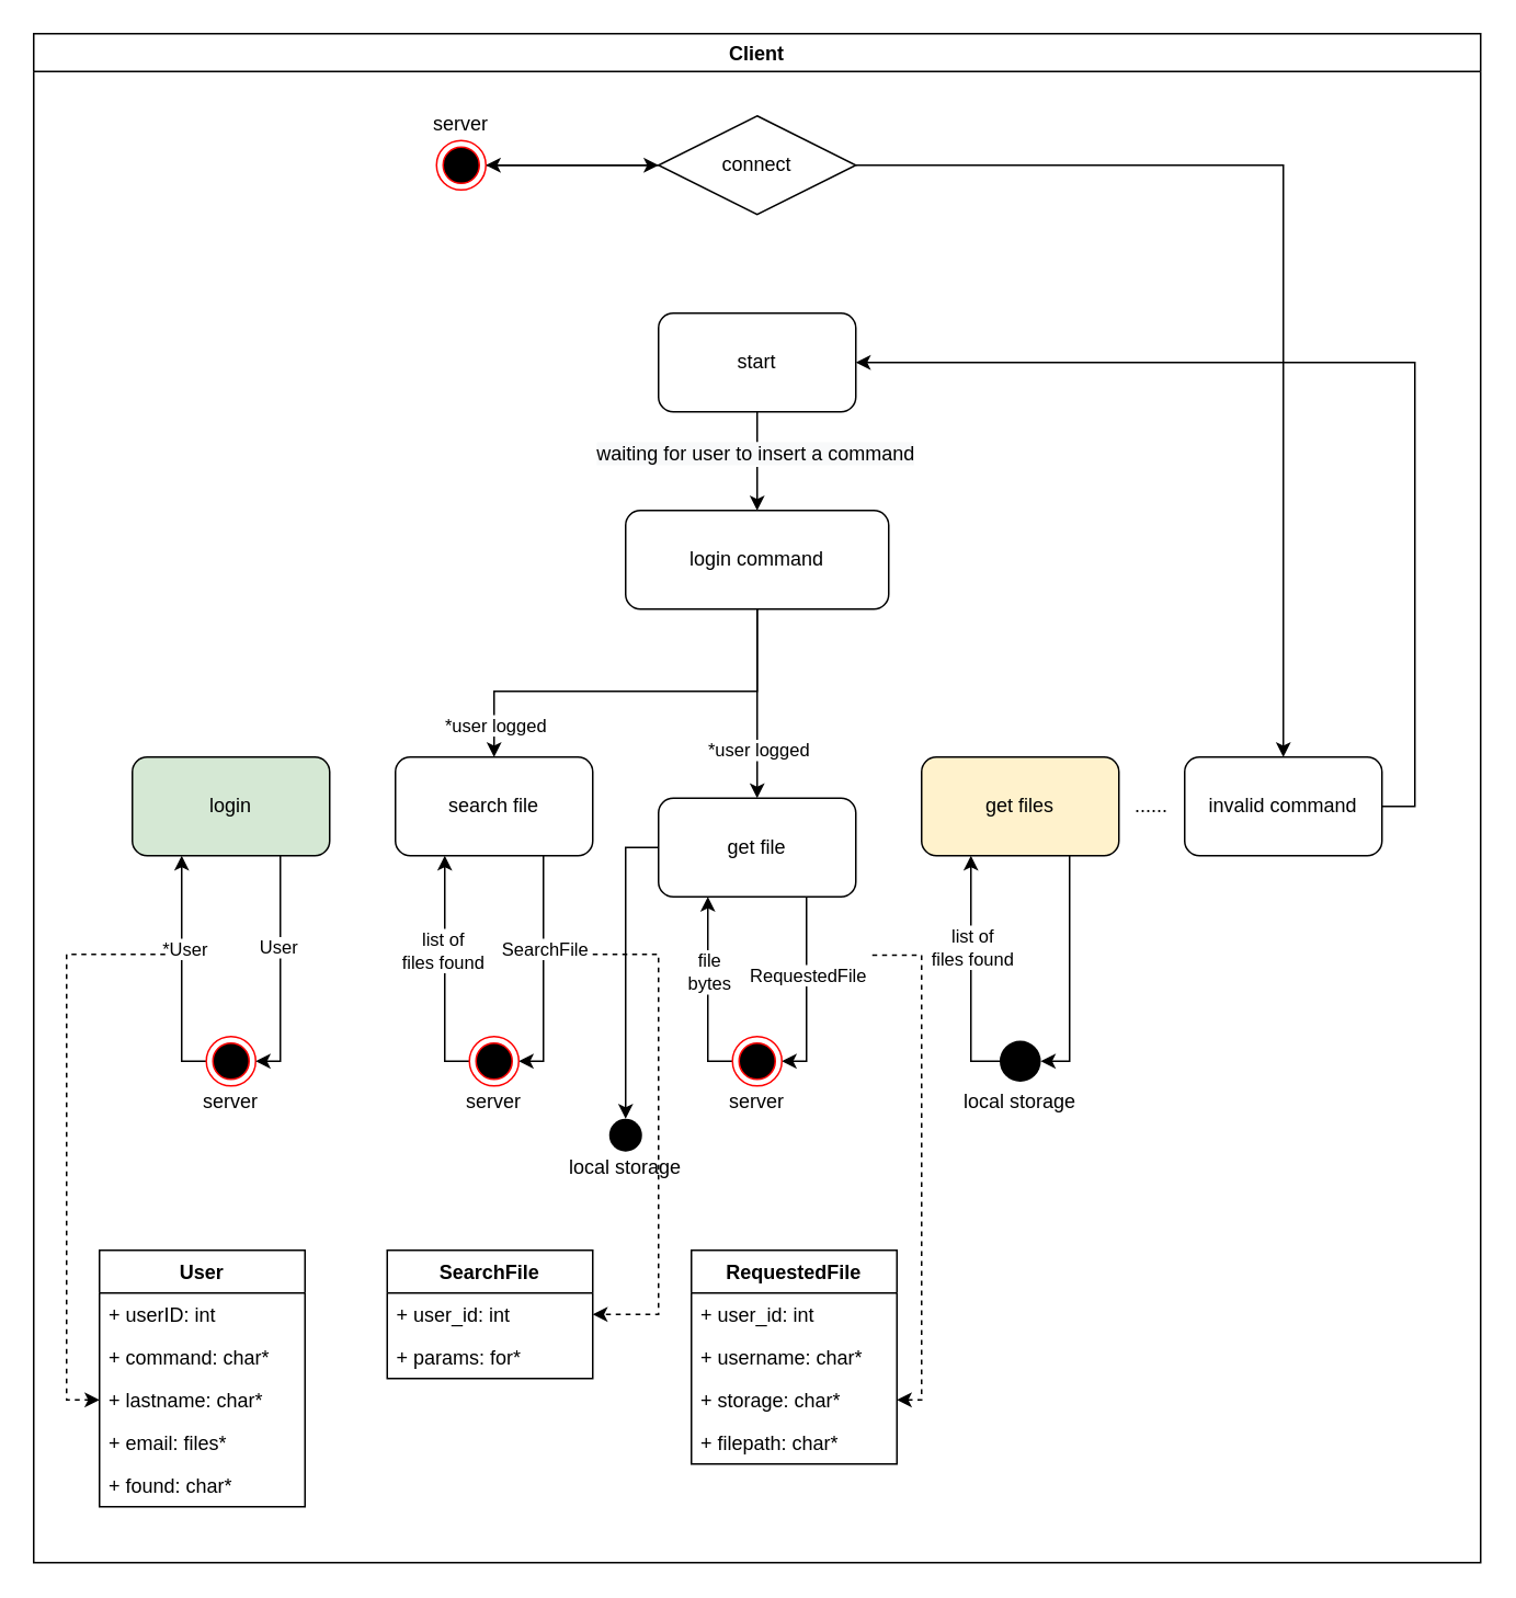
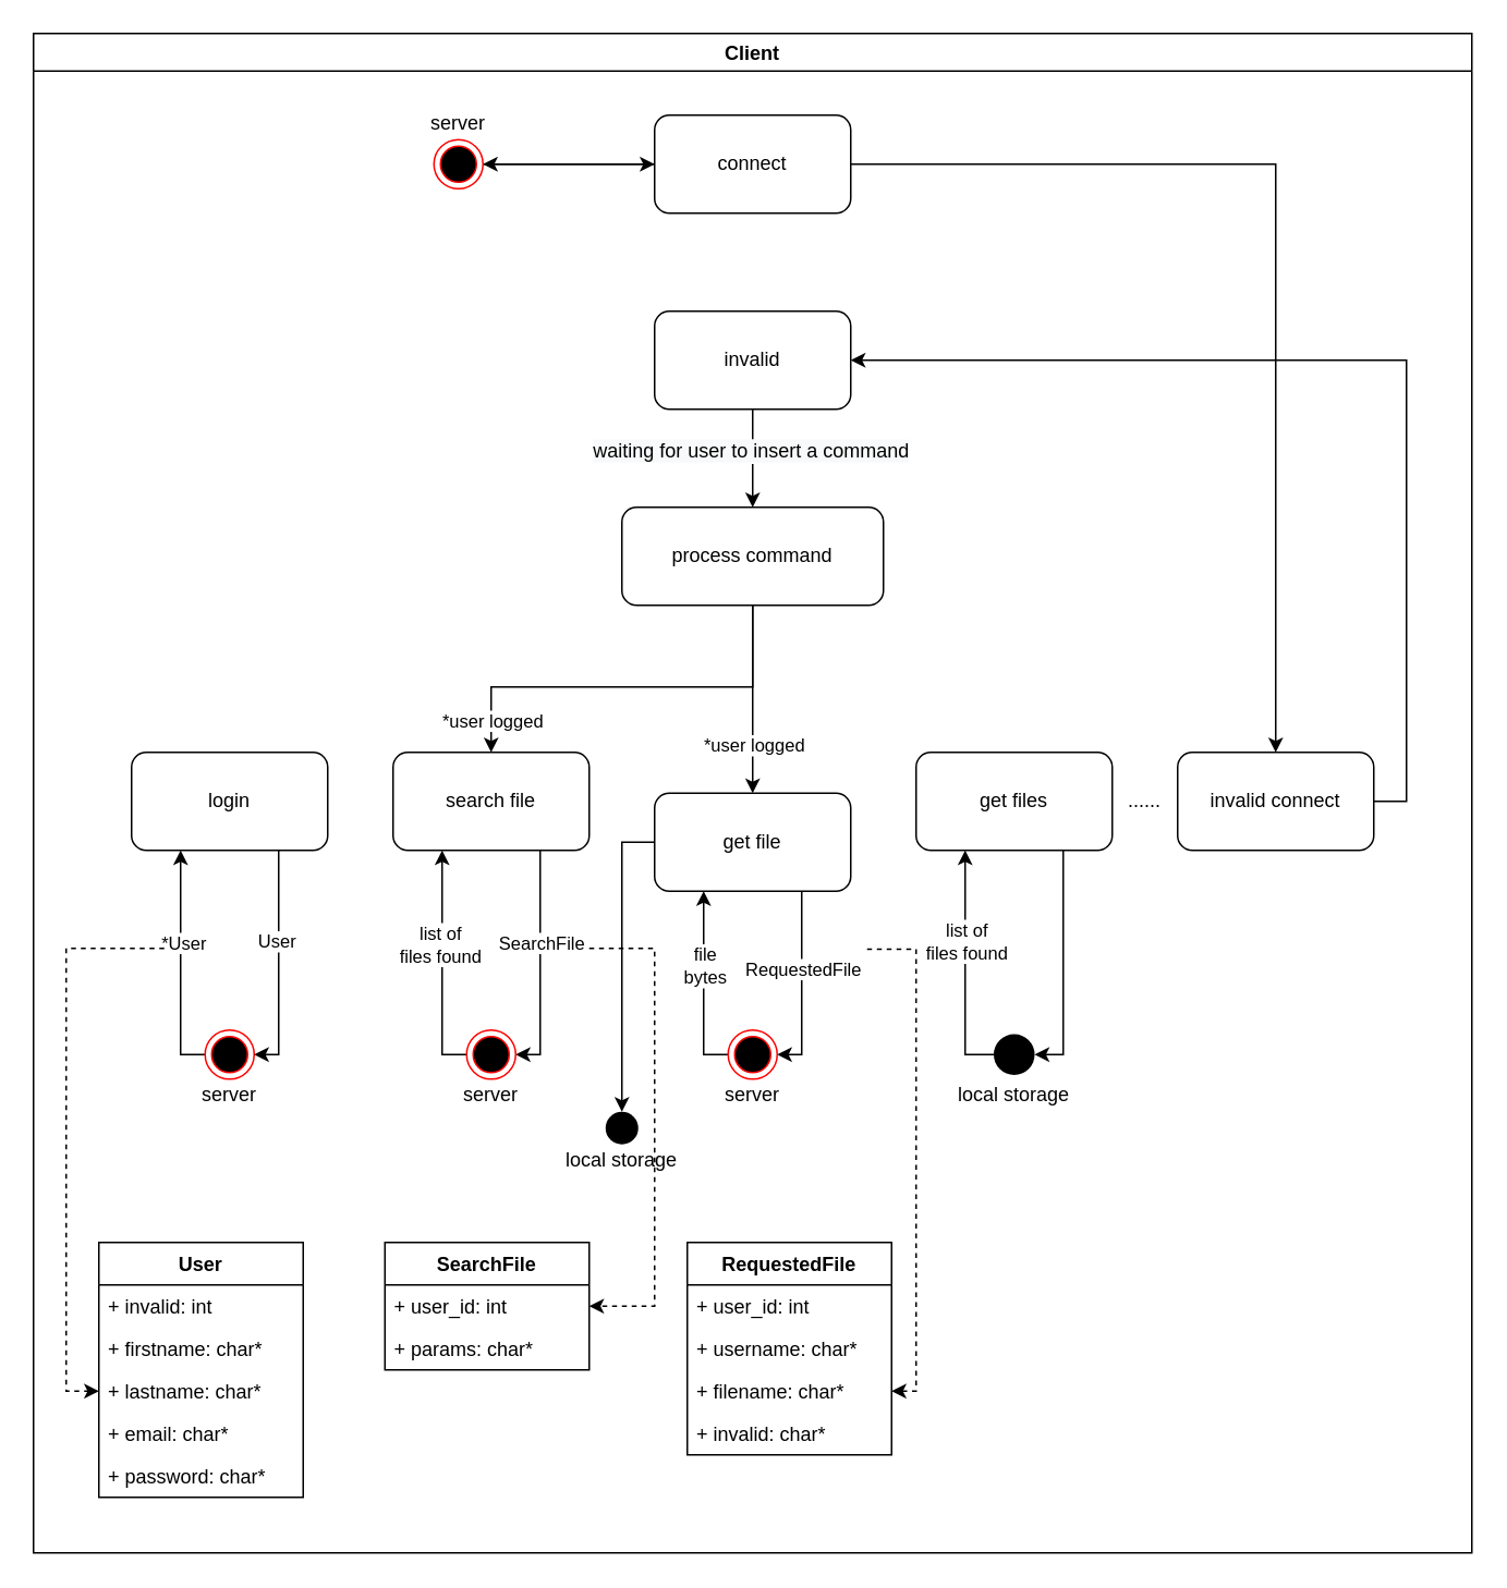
- <mxCell id="16" value="connect" style="rhombus;whiteSpace=wrap;html=1;" parent="2" vertex="1"><mxGeometry x="380" y="50" width="120" height="60" as="geometry" /></mxCell>
+ <mxCell id="16" value="connect" style="rounded=1;whiteSpace=wrap;html=1;" parent="2" vertex="1"><mxGeometry x="380" y="50" width="120" height="60" as="geometry" /></mxCell>
- <mxCell id="5" value="start" style="rounded=1;whiteSpace=wrap;html=1;" parent="2" vertex="1"><mxGeometry x="380" y="170" width="120" height="60" as="geometry" /></mxCell>
+ <mxCell id="5" value="invalid" style="rounded=1;whiteSpace=wrap;html=1;" parent="2" vertex="1"><mxGeometry x="380" y="170" width="120" height="60" as="geometry" /></mxCell>
- <mxCell id="10" value="login command" style="rounded=1;whiteSpace=wrap;html=1;" parent="2" vertex="1"><mxGeometry x="360" y="290" width="160" height="60" as="geometry" /></mxCell>
+ <mxCell id="10" value="process command" style="rounded=1;whiteSpace=wrap;html=1;" parent="2" vertex="1"><mxGeometry x="360" y="290" width="160" height="60" as="geometry" /></mxCell>
- <mxCell id="22" value="login" style="rounded=1;whiteSpace=wrap;html=1;fillColor=#d5e8d4;" parent="2" vertex="1"><mxGeometry x="60" y="440" width="120" height="60" as="geometry" /></mxCell>
+ <mxCell id="22" value="login" style="rounded=1;whiteSpace=wrap;html=1;" parent="2" vertex="1"><mxGeometry x="60" y="440" width="120" height="60" as="geometry" /></mxCell>
- <mxCell id="39" value="get files" style="rounded=1;whiteSpace=wrap;html=1;fillColor=#fff2cc;" parent="2" vertex="1"><mxGeometry x="540" y="440" width="120" height="60" as="geometry" /></mxCell>
+ <mxCell id="39" value="get files" style="rounded=1;whiteSpace=wrap;html=1;" parent="2" vertex="1"><mxGeometry x="540" y="440" width="120" height="60" as="geometry" /></mxCell>
- <mxCell id="24" value="invalid command" style="rounded=1;whiteSpace=wrap;html=1;" parent="2" vertex="1"><mxGeometry x="700" y="440" width="120" height="60" as="geometry" /></mxCell>
+ <mxCell id="24" value="invalid connect" style="rounded=1;whiteSpace=wrap;html=1;" parent="2" vertex="1"><mxGeometry x="700" y="440" width="120" height="60" as="geometry" /></mxCell>
- <mxCell id="27" value="+ userID: int" style="text;strokeColor=none;fillColor=none;align=left;verticalAlign=top;spacingLeft=4;spacingRight=4;overflow=hidden;rotatable=0;points=[[0,0.5],[1,0.5]];portConstraint=eastwest;" parent="26" vertex="1"><mxGeometry y="26" width="125" height="26" as="geometry" /></mxCell>
+ <mxCell id="27" value="+ invalid: int" style="text;strokeColor=none;fillColor=none;align=left;verticalAlign=top;spacingLeft=4;spacingRight=4;overflow=hidden;rotatable=0;points=[[0,0.5],[1,0.5]];portConstraint=eastwest;" parent="26" vertex="1"><mxGeometry y="26" width="125" height="26" as="geometry" /></mxCell>
- <mxCell id="28" value="+ command: char*" style="text;strokeColor=none;fillColor=none;align=left;verticalAlign=top;spacingLeft=4;spacingRight=4;overflow=hidden;rotatable=0;points=[[0,0.5],[1,0.5]];portConstraint=eastwest;" parent="26" vertex="1"><mxGeometry y="52" width="125" height="26" as="geometry" /></mxCell>
+ <mxCell id="28" value="+ firstname: char*" style="text;strokeColor=none;fillColor=none;align=left;verticalAlign=top;spacingLeft=4;spacingRight=4;overflow=hidden;rotatable=0;points=[[0,0.5],[1,0.5]];portConstraint=eastwest;" parent="26" vertex="1"><mxGeometry y="52" width="125" height="26" as="geometry" /></mxCell>
- <mxCell id="55" value="+ params: for*" style="text;strokeColor=none;fillColor=none;align=left;verticalAlign=top;spacingLeft=4;spacingRight=4;overflow=hidden;rotatable=0;points=[[0,0.5],[1,0.5]];portConstraint=eastwest;" parent="53" vertex="1"><mxGeometry y="52" width="125" height="26" as="geometry" /></mxCell>
+ <mxCell id="55" value="+ params: char*" style="text;strokeColor=none;fillColor=none;align=left;verticalAlign=top;spacingLeft=4;spacingRight=4;overflow=hidden;rotatable=0;points=[[0,0.5],[1,0.5]];portConstraint=eastwest;" parent="53" vertex="1"><mxGeometry y="52" width="125" height="26" as="geometry" /></mxCell>
- <mxCell id="60" value="+ storage: char*" style="text;strokeColor=none;fillColor=none;align=left;verticalAlign=top;spacingLeft=4;spacingRight=4;overflow=hidden;rotatable=0;points=[[0,0.5],[1,0.5]];portConstraint=eastwest;" parent="57" vertex="1"><mxGeometry y="78" width="125" height="26" as="geometry" /></mxCell>
+ <mxCell id="60" value="+ filename: char*" style="text;strokeColor=none;fillColor=none;align=left;verticalAlign=top;spacingLeft=4;spacingRight=4;overflow=hidden;rotatable=0;points=[[0,0.5],[1,0.5]];portConstraint=eastwest;" parent="57" vertex="1"><mxGeometry y="78" width="125" height="26" as="geometry" /></mxCell>
- <mxCell id="30" value="+ email: files*" style="text;strokeColor=none;fillColor=none;align=left;verticalAlign=top;spacingLeft=4;spacingRight=4;overflow=hidden;rotatable=0;points=[[0,0.5],[1,0.5]];portConstraint=eastwest;" parent="26" vertex="1"><mxGeometry y="104" width="125" height="26" as="geometry" /></mxCell>
+ <mxCell id="30" value="+ email: char*" style="text;strokeColor=none;fillColor=none;align=left;verticalAlign=top;spacingLeft=4;spacingRight=4;overflow=hidden;rotatable=0;points=[[0,0.5],[1,0.5]];portConstraint=eastwest;" parent="26" vertex="1"><mxGeometry y="104" width="125" height="26" as="geometry" /></mxCell>
- <mxCell id="61" value="+ filepath: char*" style="text;strokeColor=none;fillColor=none;align=left;verticalAlign=top;spacingLeft=4;spacingRight=4;overflow=hidden;rotatable=0;points=[[0,0.5],[1,0.5]];portConstraint=eastwest;" parent="57" vertex="1"><mxGeometry y="104" width="125" height="26" as="geometry" /></mxCell>
+ <mxCell id="61" value="+ invalid: char*" style="text;strokeColor=none;fillColor=none;align=left;verticalAlign=top;spacingLeft=4;spacingRight=4;overflow=hidden;rotatable=0;points=[[0,0.5],[1,0.5]];portConstraint=eastwest;" parent="57" vertex="1"><mxGeometry y="104" width="125" height="26" as="geometry" /></mxCell>
- <mxCell id="31" value="+ found: char*" style="text;strokeColor=none;fillColor=none;align=left;verticalAlign=top;spacingLeft=4;spacingRight=4;overflow=hidden;rotatable=0;points=[[0,0.5],[1,0.5]];portConstraint=eastwest;" parent="26" vertex="1"><mxGeometry y="130" width="125" height="26" as="geometry" /></mxCell>
+ <mxCell id="31" value="+ password: char*" style="text;strokeColor=none;fillColor=none;align=left;verticalAlign=top;spacingLeft=4;spacingRight=4;overflow=hidden;rotatable=0;points=[[0,0.5],[1,0.5]];portConstraint=eastwest;" parent="26" vertex="1"><mxGeometry y="130" width="125" height="26" as="geometry" /></mxCell>
